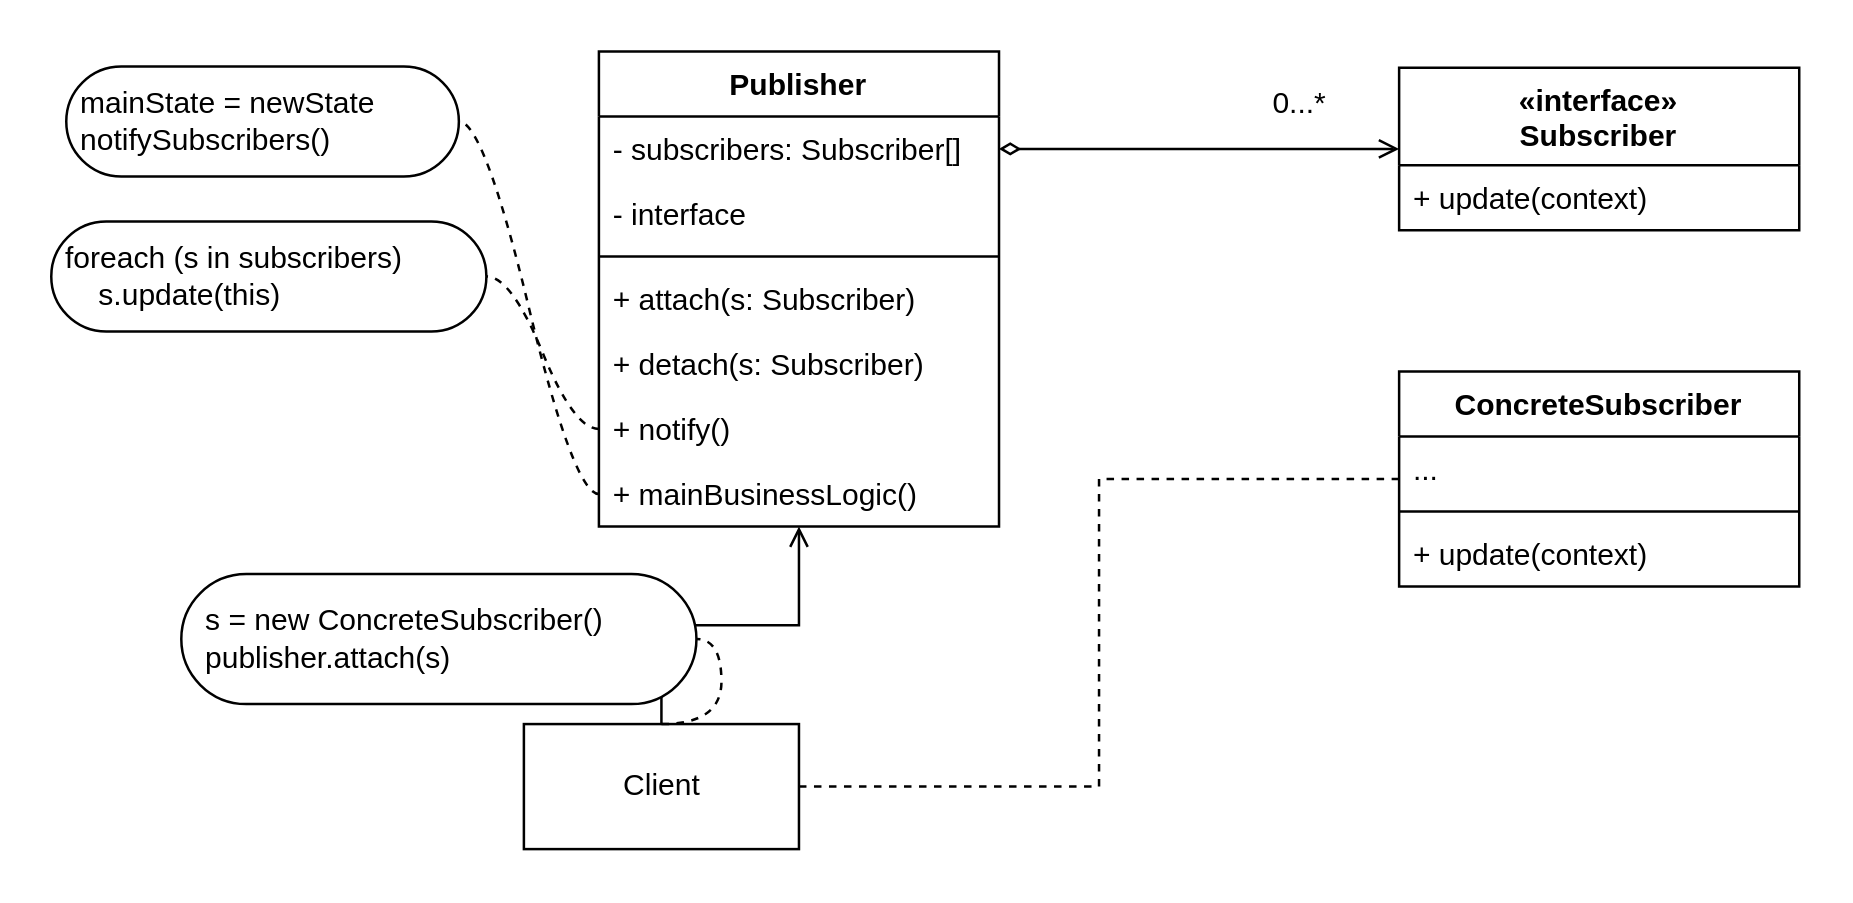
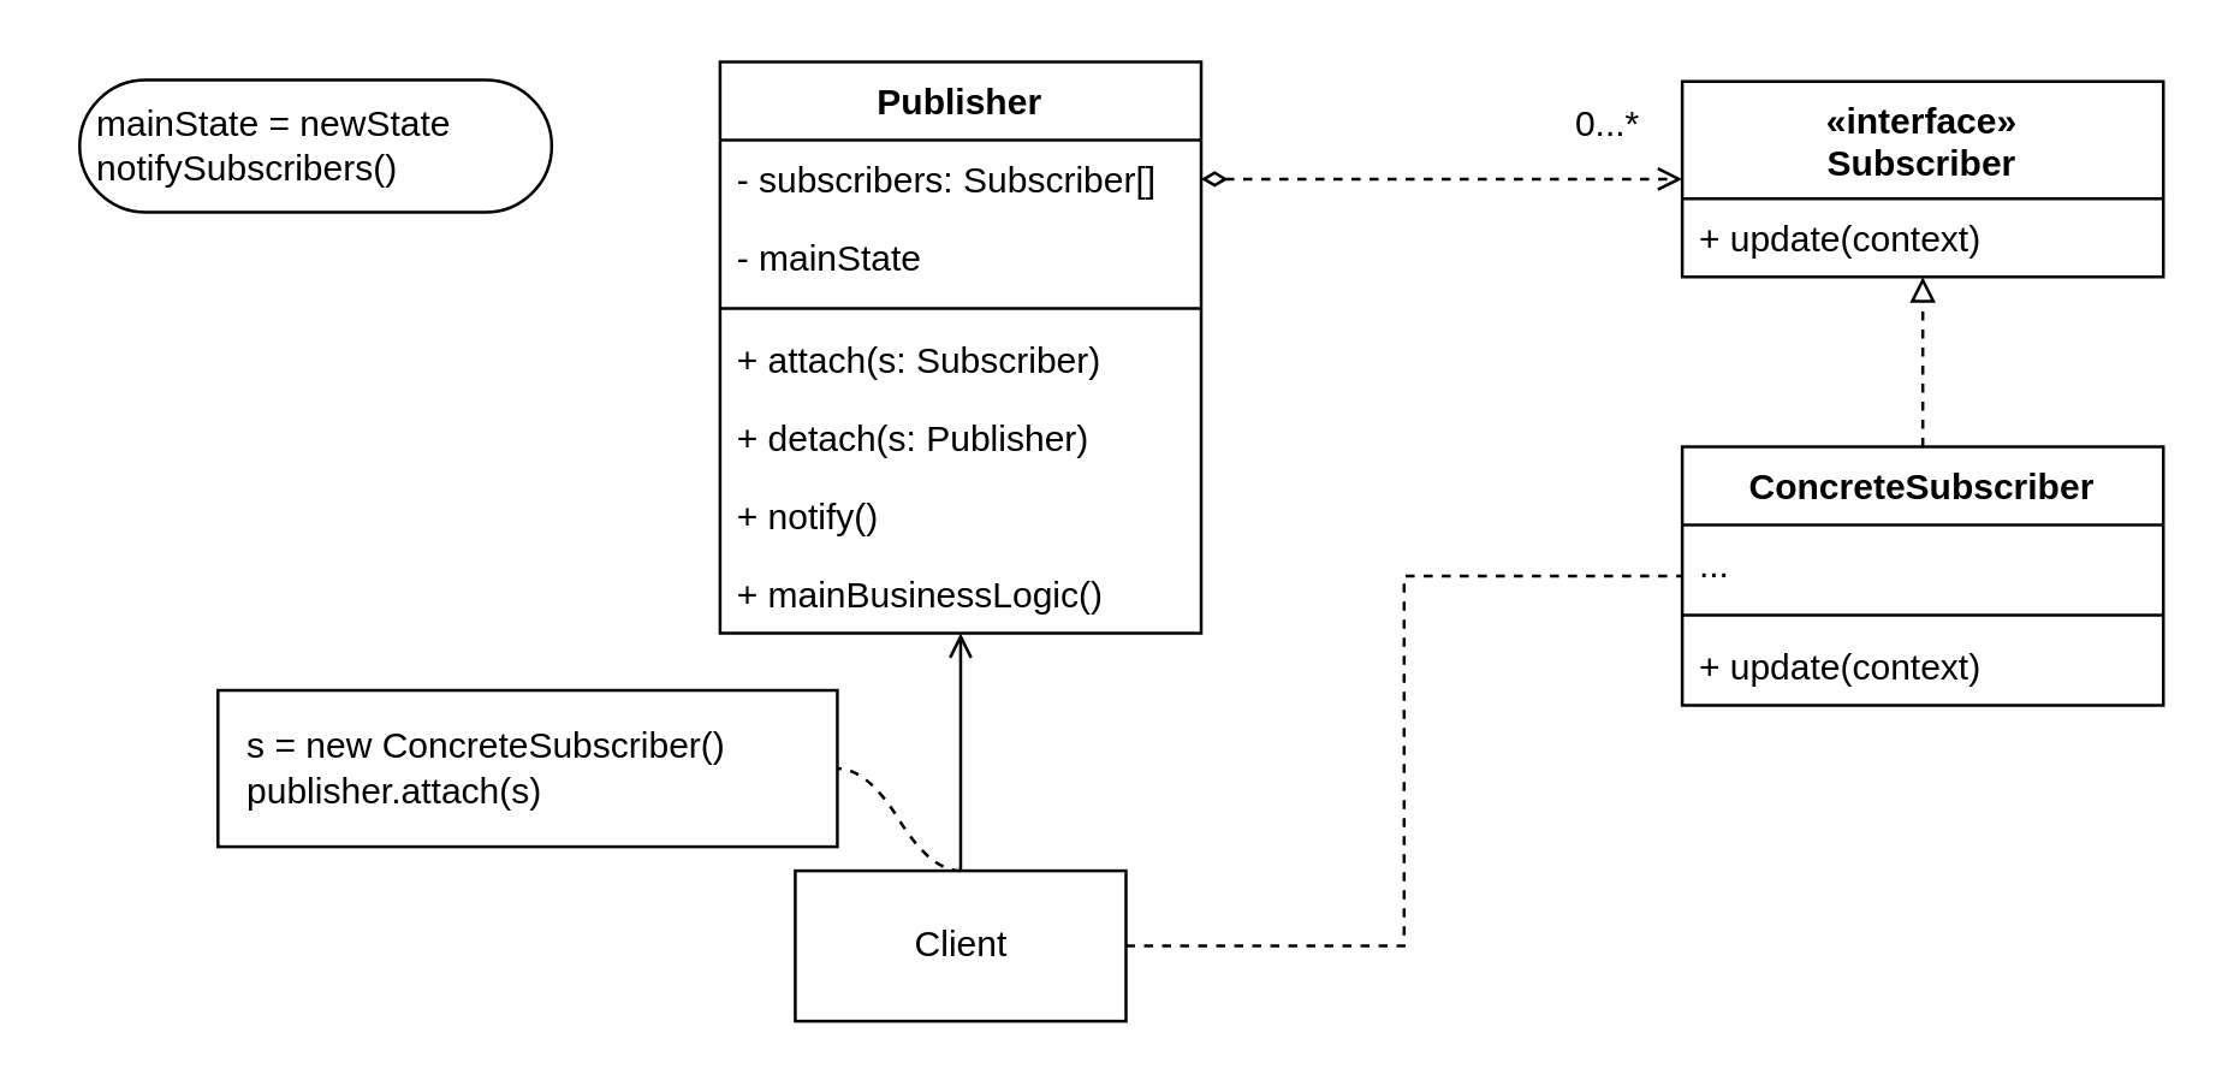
- <mxCell id="27" value="0...*" style="text;html=1;resizable=0;autosize=1;align=center;verticalAlign=middle;points=[];fillColor=none;strokeColor=none;rounded=0;" vertex="1" parent="1"><mxGeometry x="503" y="32" width="31" height="18" as="geometry" /></mxCell>
+ <mxCell id="27" value="0...*" style="text;html=1;resizable=0;autosize=1;align=center;verticalAlign=middle;points=[];fillColor=none;strokeColor=none;rounded=0;" vertex="1" parent="1"><mxGeometry x="518" y="32" width="31" height="18" as="geometry" /></mxCell>
- <mxCell id="12" style="edgeStyle=orthogonalEdgeStyle;html=1;exitX=1;exitY=0.5;exitDx=0;exitDy=0;entryX=0;entryY=0.5;entryDx=0;entryDy=0;rounded=0;endArrow=open;endFill=0;startArrow=diamondThin;startFill=0;" parent="1" source="3" target="10" edge="1"><mxGeometry relative="1" as="geometry" /></mxCell>
+ <mxCell id="12" style="edgeStyle=orthogonalEdgeStyle;html=1;exitX=1;exitY=0.5;exitDx=0;exitDy=0;entryX=0;entryY=0.5;entryDx=0;entryDy=0;rounded=0;endArrow=open;endFill=0;startArrow=diamondThin;startFill=0;dashed=1;" parent="1" source="3" target="10" edge="1"><mxGeometry relative="1" as="geometry" /></mxCell>
- <mxCell id="4" value="- interface" style="text;strokeColor=none;fillColor=none;align=left;verticalAlign=top;spacingLeft=4;spacingRight=4;overflow=hidden;rotatable=0;points=[[0,0.5],[1,0.5]];portConstraint=eastwest;" parent="2" vertex="1"><mxGeometry y="52" width="160" height="26" as="geometry" /></mxCell>
+ <mxCell id="4" value="- mainState" style="text;strokeColor=none;fillColor=none;align=left;verticalAlign=top;spacingLeft=4;spacingRight=4;overflow=hidden;rotatable=0;points=[[0,0.5],[1,0.5]];portConstraint=eastwest;" parent="2" vertex="1"><mxGeometry y="52" width="160" height="26" as="geometry" /></mxCell>
- <mxCell id="26" value="" style="edgeStyle=entityRelationEdgeStyle;startArrow=none;endArrow=none;segment=10;curved=1;rounded=0;dashed=1;exitX=0;exitY=0.5;exitDx=0;exitDy=0;" parent="1" source="9" target="25" edge="1"><mxGeometry relative="1" as="geometry"><mxPoint x="-16" y="191" as="sourcePoint" /></mxGeometry></mxCell>
- <mxCell id="23" value="foreach (s in subscribers)&lt;br&gt;&amp;nbsp; &amp;nbsp; s.update(this)" style="whiteSpace=wrap;html=1;rounded=1;arcSize=50;align=left;verticalAlign=middle;strokeWidth=1;autosize=1;spacing=6;treeFolding=1;treeMoving=1;newEdgeStyle={&quot;edgeStyle&quot;:&quot;entityRelationEdgeStyle&quot;,&quot;startArrow&quot;:&quot;none&quot;,&quot;endArrow&quot;:&quot;none&quot;,&quot;segment&quot;:10,&quot;curved&quot;:1};" parent="1" vertex="1"><mxGeometry x="20" y="88" width="174" height="44" as="geometry" /></mxCell>
+ <mxCell id="13" style="edgeStyle=orthogonalEdgeStyle;rounded=0;html=1;exitX=0.5;exitY=0;exitDx=0;exitDy=0;entryX=0.5;entryY=1;entryDx=0;entryDy=0;startArrow=none;startFill=0;endArrow=block;endFill=0;dashed=1;" parent="1" source="14" target="10" edge="1"><mxGeometry relative="1" as="geometry" /></mxCell>
- <mxCell id="7" value="+ detach(s: Subscriber)" style="text;strokeColor=none;fillColor=none;align=left;verticalAlign=top;spacingLeft=4;spacingRight=4;overflow=hidden;rotatable=0;points=[[0,0.5],[1,0.5]];portConstraint=eastwest;" parent="2" vertex="1"><mxGeometry y="112" width="160" height="26" as="geometry" /></mxCell>
+ <mxCell id="7" value="+ detach(s: Publisher)" style="text;strokeColor=none;fillColor=none;align=left;verticalAlign=top;spacingLeft=4;spacingRight=4;overflow=hidden;rotatable=0;points=[[0,0.5],[1,0.5]];portConstraint=eastwest;" parent="2" vertex="1"><mxGeometry y="112" width="160" height="26" as="geometry" /></mxCell>
- <mxCell id="24" value="" style="edgeStyle=entityRelationEdgeStyle;startArrow=none;endArrow=none;segment=10;curved=1;rounded=0;dashed=1;exitX=0;exitY=0.5;exitDx=0;exitDy=0;" parent="1" source="8" target="23" edge="1"><mxGeometry relative="1" as="geometry"><mxPoint x="20" y="155" as="sourcePoint" /></mxGeometry></mxCell>
- <mxCell id="21" value="s = new ConcreteSubscriber()&lt;br&gt;publisher.attach(s)" style="whiteSpace=wrap;html=1;rounded=1;arcSize=50;align=left;verticalAlign=middle;strokeWidth=1;autosize=1;spacing=10;treeFolding=1;treeMoving=1;newEdgeStyle={&quot;edgeStyle&quot;:&quot;entityRelationEdgeStyle&quot;,&quot;startArrow&quot;:&quot;none&quot;,&quot;endArrow&quot;:&quot;none&quot;,&quot;segment&quot;:10,&quot;curved&quot;:1};" parent="1" vertex="1"><mxGeometry x="72" y="229" width="206" height="52" as="geometry" /></mxCell>
+ <mxCell id="21" value="s = new ConcreteSubscriber()&lt;br&gt;publisher.attach(s)" style="whiteSpace=wrap;html=1;arcSize=50;align=left;verticalAlign=middle;strokeWidth=1;autosize=1;spacing=10;treeFolding=1;treeMoving=1;newEdgeStyle={&quot;edgeStyle&quot;:&quot;entityRelationEdgeStyle&quot;,&quot;startArrow&quot;:&quot;none&quot;,&quot;endArrow&quot;:&quot;none&quot;,&quot;segment&quot;:10,&quot;curved&quot;:1};rounded=0;" parent="1" vertex="1"><mxGeometry x="72" y="229" width="206" height="52" as="geometry" /></mxCell>
- <mxCell id="20" value="Client" style="html=1;" parent="1" vertex="1"><mxGeometry x="209" y="289" width="110" height="50" as="geometry" /></mxCell>
+ <mxCell id="20" value="Client" style="html=1;" parent="1" vertex="1"><mxGeometry x="264" y="289" width="110" height="50" as="geometry" /></mxCell>
